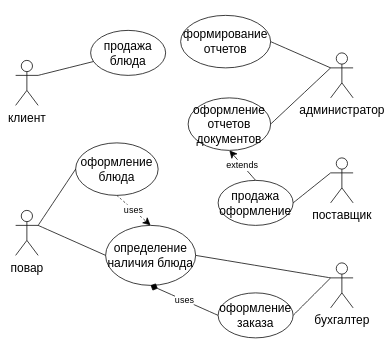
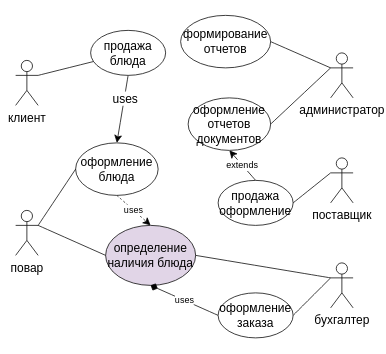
+ <mxCell id="7" style="edgeStyle=none;curved=1;rounded=0;orthogonalLoop=1;jettySize=auto;html=1;exitX=0.5;exitY=1;exitDx=0;exitDy=0;entryX=0.5;entryY=0;entryDx=0;entryDy=0;fontSize=12;startSize=8;endSize=8;" edge="1" parent="1" source="9" target="11"><mxGeometry relative="1" as="geometry" /></mxCell>
+ <mxCell id="8" value="uses" style="edgeLabel;html=1;align=center;verticalAlign=middle;resizable=0;points=[];fontSize=16;" vertex="1" connectable="0" parent="7"><mxGeometry x="-0.323" y="1" relative="1" as="geometry"><mxPoint as="offset" /></mxGeometry></mxCell>
- <mxCell id="12" value="определение наличия блюда" style="ellipse;whiteSpace=wrap;html=1;fontSize=16;" vertex="1" parent="1"><mxGeometry x="140" y="300" width="120" height="80" as="geometry" /></mxCell>
+ <mxCell id="12" value="определение наличия блюда" style="ellipse;whiteSpace=wrap;html=1;fontSize=16;fillColor=#e1d5e7;" vertex="1" parent="1"><mxGeometry x="140" y="300" width="120" height="80" as="geometry" /></mxCell>
